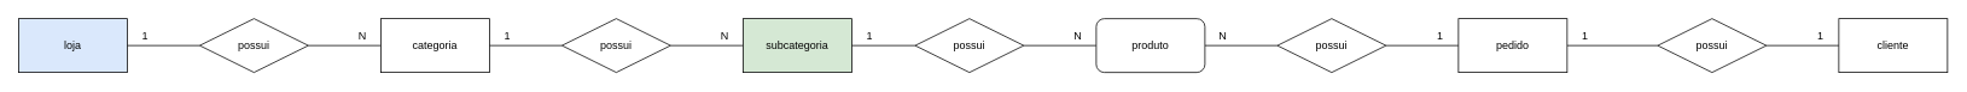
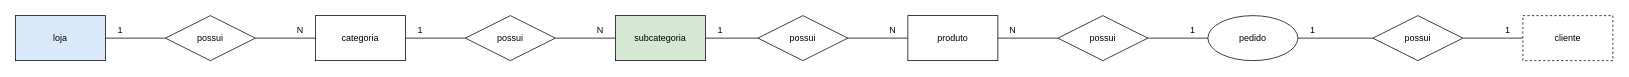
- <mxCell id="18" value="produto" style="whiteSpace=wrap;html=1;rounded=1;" vertex="1" parent="1"><mxGeometry x="1210" y="20" width="120" height="60" as="geometry" /></mxCell>
+ <mxCell id="18" value="produto" style="rounded=0;whiteSpace=wrap;html=1;" vertex="1" parent="1"><mxGeometry x="1210" y="20" width="120" height="60" as="geometry" /></mxCell>
- <mxCell id="24" value="pedido" style="rounded=0;whiteSpace=wrap;html=1;" vertex="1" parent="1"><mxGeometry x="1610" y="20" width="120" height="60" as="geometry" /></mxCell>
+ <mxCell id="24" value="pedido" style="ellipse;whiteSpace=wrap;html=1;" vertex="1" parent="1"><mxGeometry x="1610" y="20" width="120" height="60" as="geometry" /></mxCell>
- <mxCell id="29" value="cliente" style="rounded=0;whiteSpace=wrap;html=1;" vertex="1" parent="1"><mxGeometry x="2030" y="20" width="120" height="60" as="geometry" /></mxCell>
+ <mxCell id="29" value="cliente" style="rounded=0;whiteSpace=wrap;html=1;dashed=1;" vertex="1" parent="1"><mxGeometry x="2030" y="20" width="120" height="60" as="geometry" /></mxCell>
